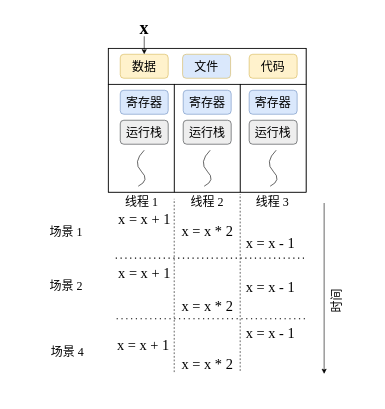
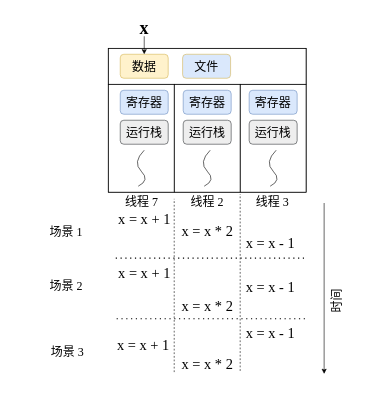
- <mxCell id="10" value="代码" style="rounded=1;whiteSpace=wrap;html=1;fillColor=#fff2cc;strokeColor=#d6b656;fontSize=20;fontFamily=Times New Roman;" parent="1" vertex="1"><mxGeometry x="415" y="90" width="80" height="40" as="geometry" /></mxCell>
- <mxCell id="28" value="&lt;font style=&quot;font-size: 20px;&quot;&gt;线程&amp;nbsp;1&lt;/font&gt;" style="text;html=1;strokeColor=none;fillColor=none;align=center;verticalAlign=middle;whiteSpace=wrap;rounded=0;fontSize=24;fontFamily=Times New Roman;" parent="1" vertex="1"><mxGeometry x="186.25" y="320" width="100" height="30" as="geometry" /></mxCell>
+ <mxCell id="28" value="&lt;font style=&quot;font-size: 20px;&quot;&gt;线程&amp;nbsp;7&lt;/font&gt;" style="text;html=1;strokeColor=none;fillColor=none;align=center;verticalAlign=middle;whiteSpace=wrap;rounded=0;fontSize=24;fontFamily=Times New Roman;" parent="1" vertex="1"><mxGeometry x="186.25" y="320" width="100" height="30" as="geometry" /></mxCell>
- <mxCell id="42" value="&lt;font&gt;场景 4&lt;/font&gt;" style="text;html=1;strokeColor=none;fillColor=none;align=center;verticalAlign=middle;whiteSpace=wrap;rounded=0;fontFamily=Times New Roman;fontSize=20;" parent="1" vertex="1"><mxGeometry x="62" y="571" width="100" height="30" as="geometry" /></mxCell>
+ <mxCell id="42" value="&lt;font&gt;场景 3&lt;/font&gt;" style="text;html=1;strokeColor=none;fillColor=none;align=center;verticalAlign=middle;whiteSpace=wrap;rounded=0;fontFamily=Times New Roman;fontSize=20;" parent="1" vertex="1"><mxGeometry x="62" y="571" width="100" height="30" as="geometry" /></mxCell>
